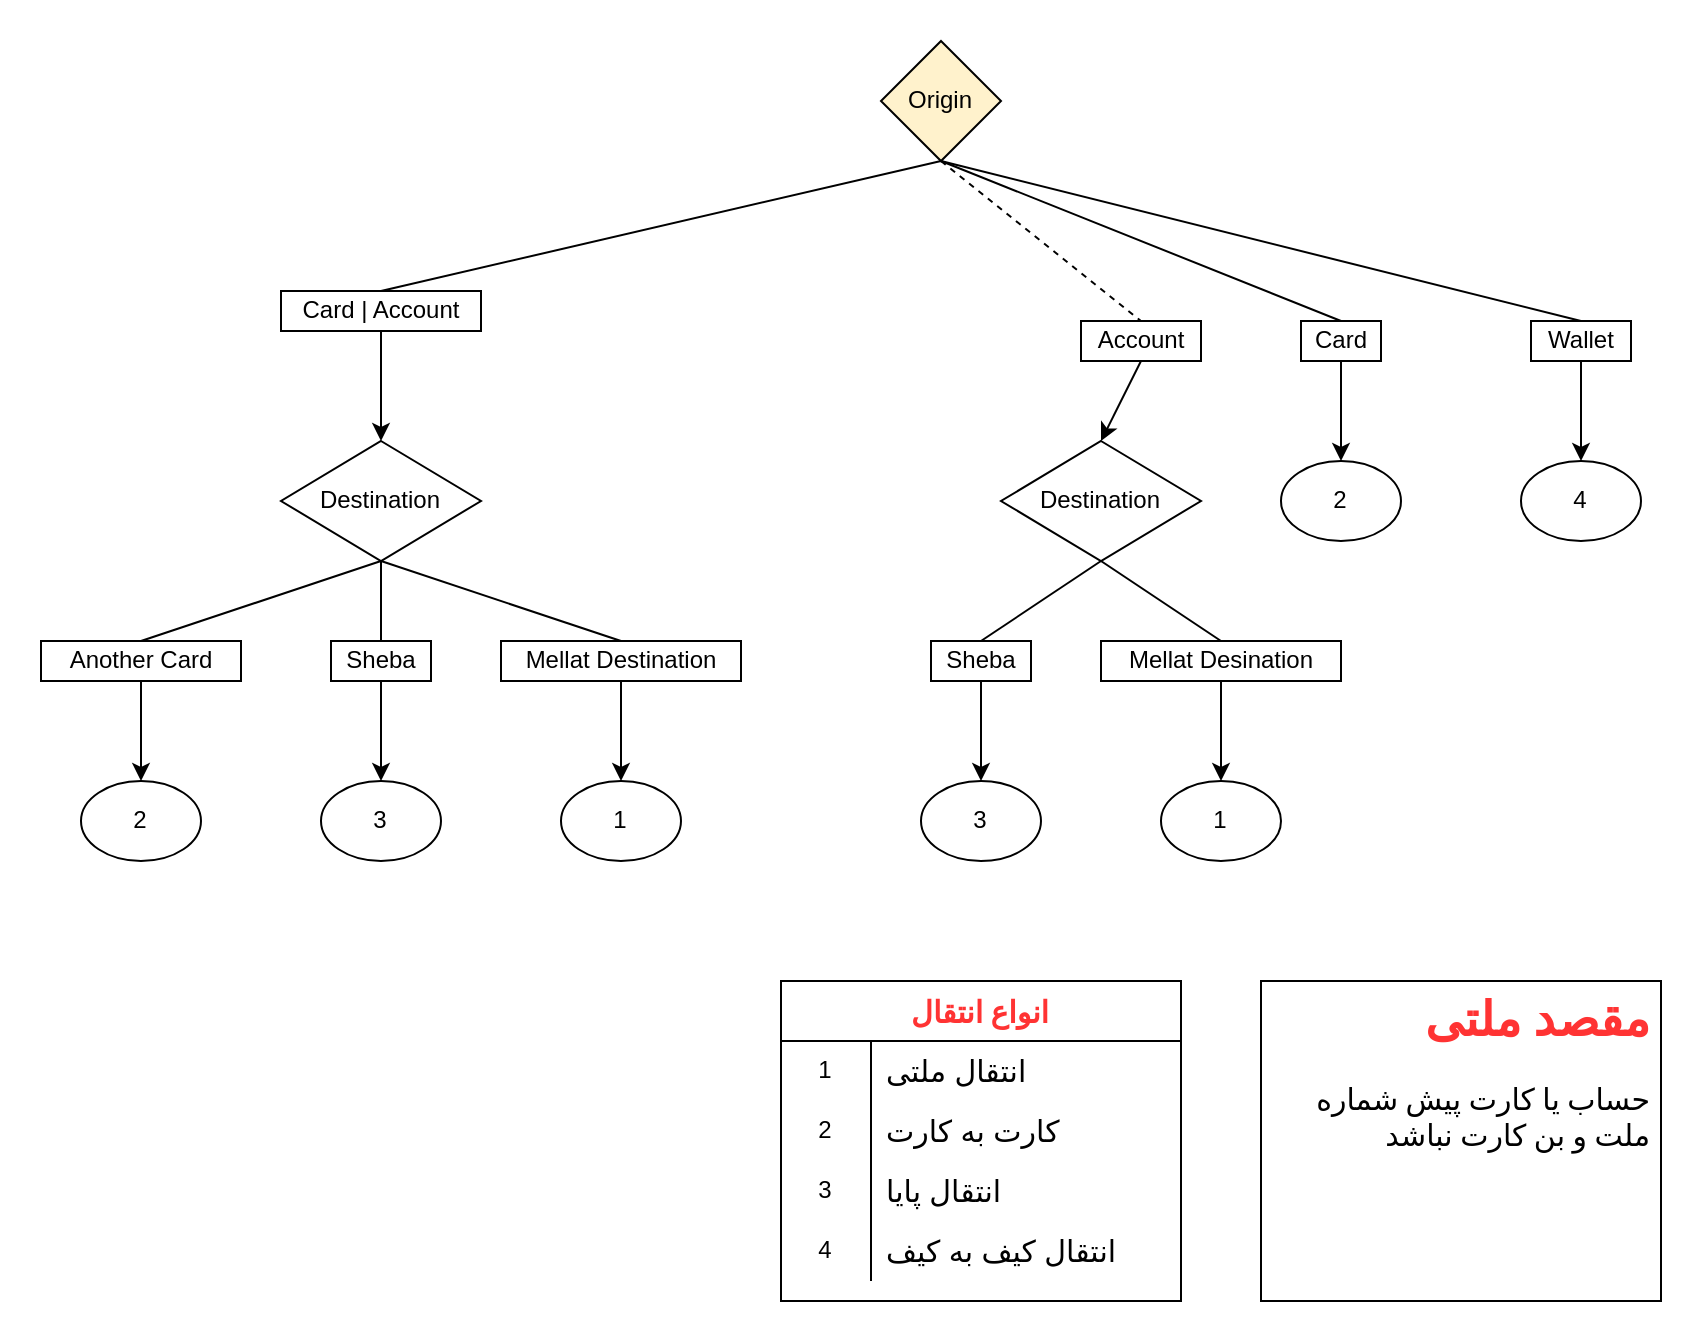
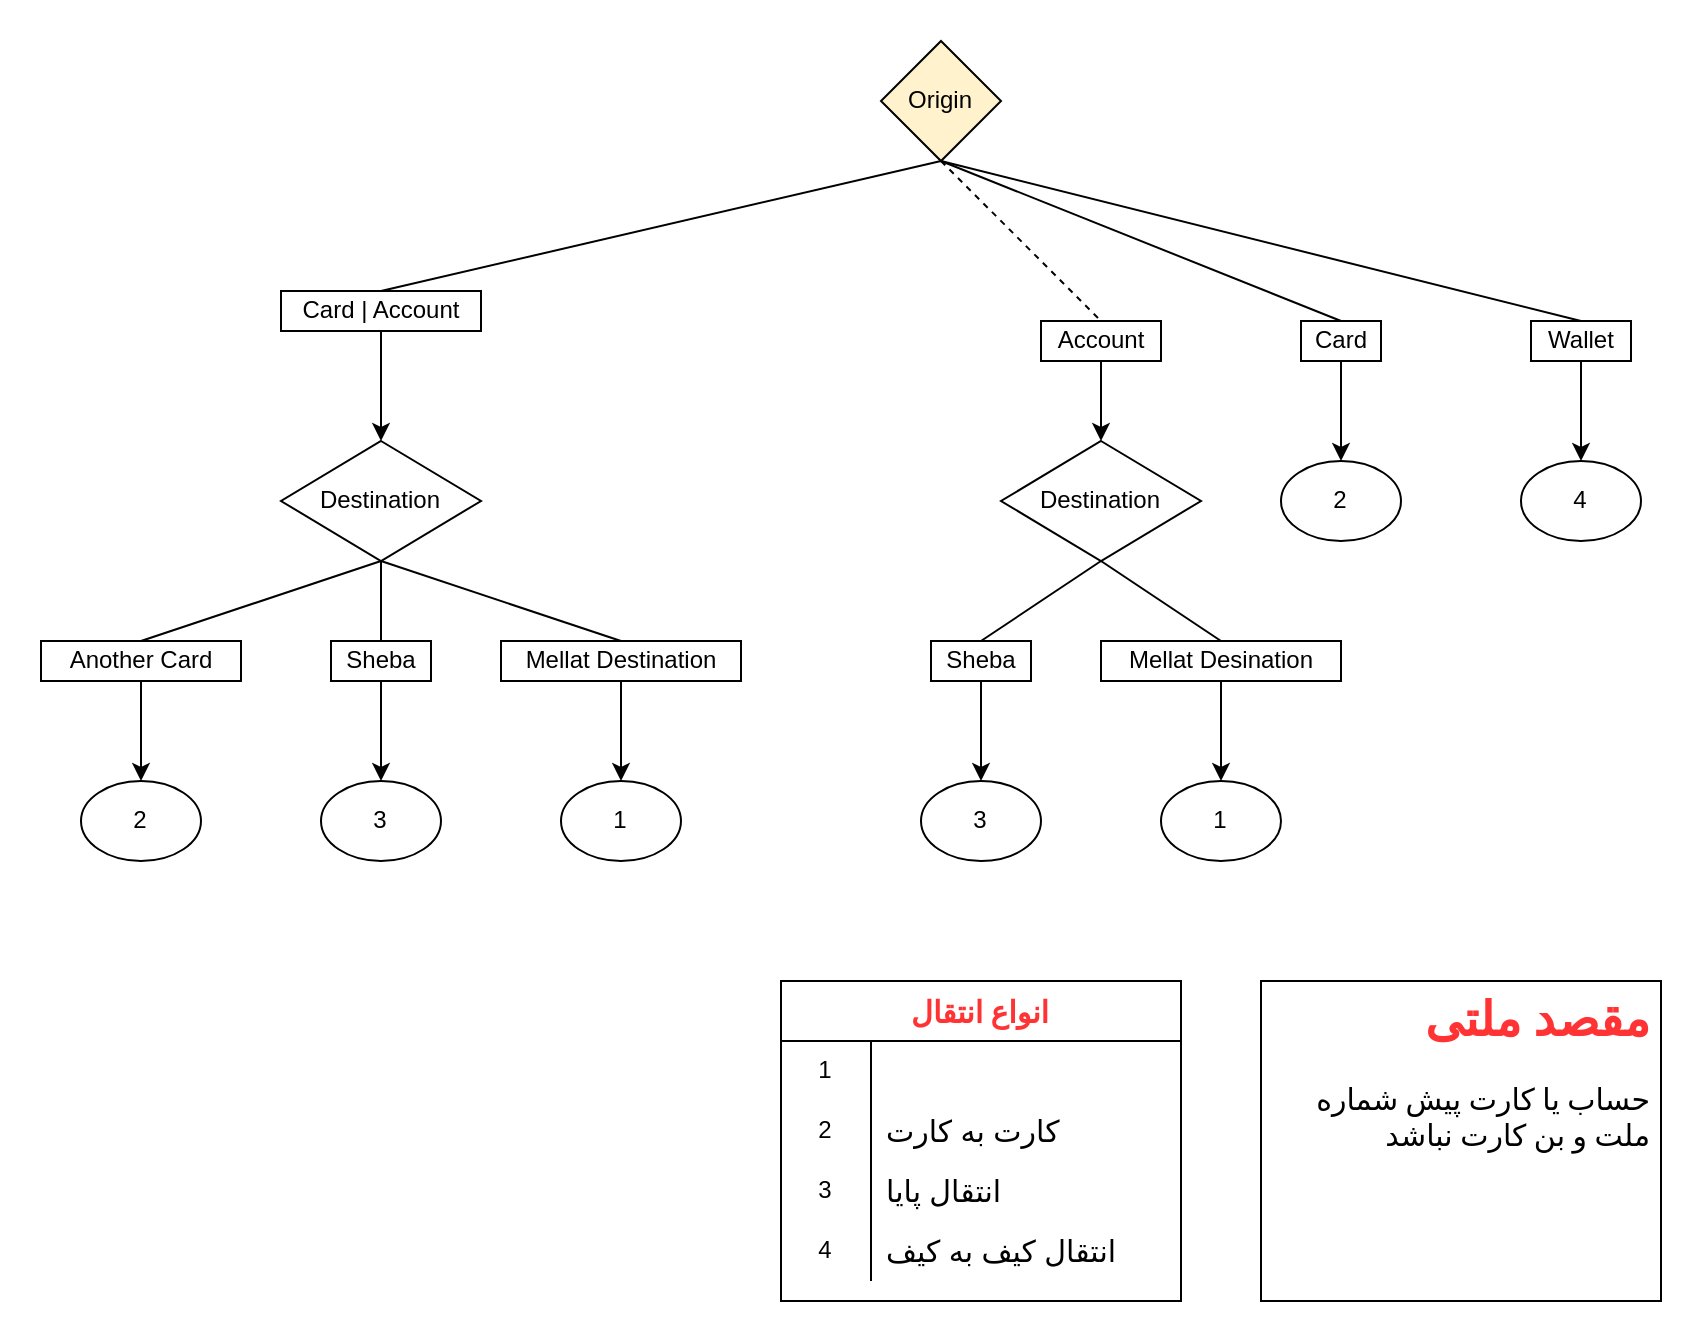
- <mxCell id="33" value="Account" style="text;html=1;resizable=0;autosize=1;align=center;verticalAlign=middle;points=[];fillColor=none;rounded=0;fontSize=12;strokeColor=#000000;" parent="1" vertex="1"><mxGeometry x="540" y="160" width="60" height="20" as="geometry" /></mxCell>
+ <mxCell id="33" value="Account" style="text;html=1;resizable=0;autosize=1;align=center;verticalAlign=middle;points=[];fillColor=none;rounded=0;fontSize=12;strokeColor=#000000;" parent="1" vertex="1"><mxGeometry x="520" y="160" width="60" height="20" as="geometry" /></mxCell>
- <mxCell id="43" value="انتقال ملتی" style="shape=partialRectangle;html=1;whiteSpace=wrap;connectable=0;fillColor=none;top=0;left=0;bottom=0;right=0;align=left;spacingLeft=6;overflow=hidden;pointerEvents=1;fontSize=15;" parent="41" vertex="1"><mxGeometry x="45" width="155" height="30" as="geometry"><mxRectangle width="155" height="30" as="alternateBounds" /></mxGeometry></mxCell>
